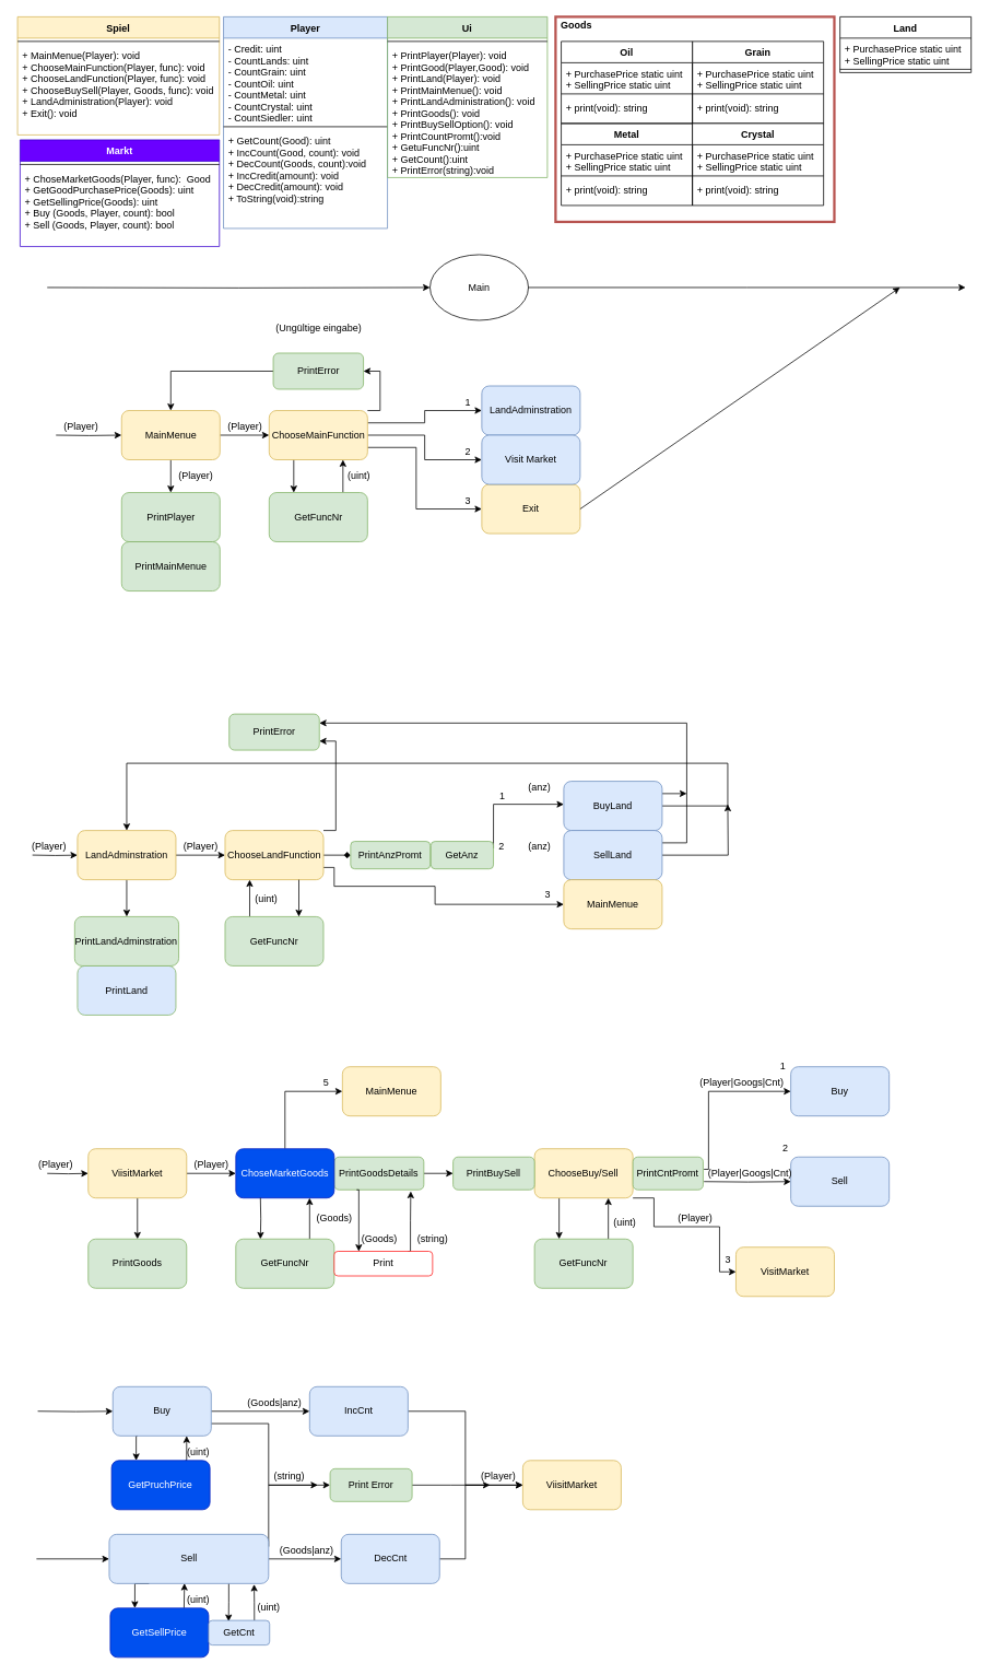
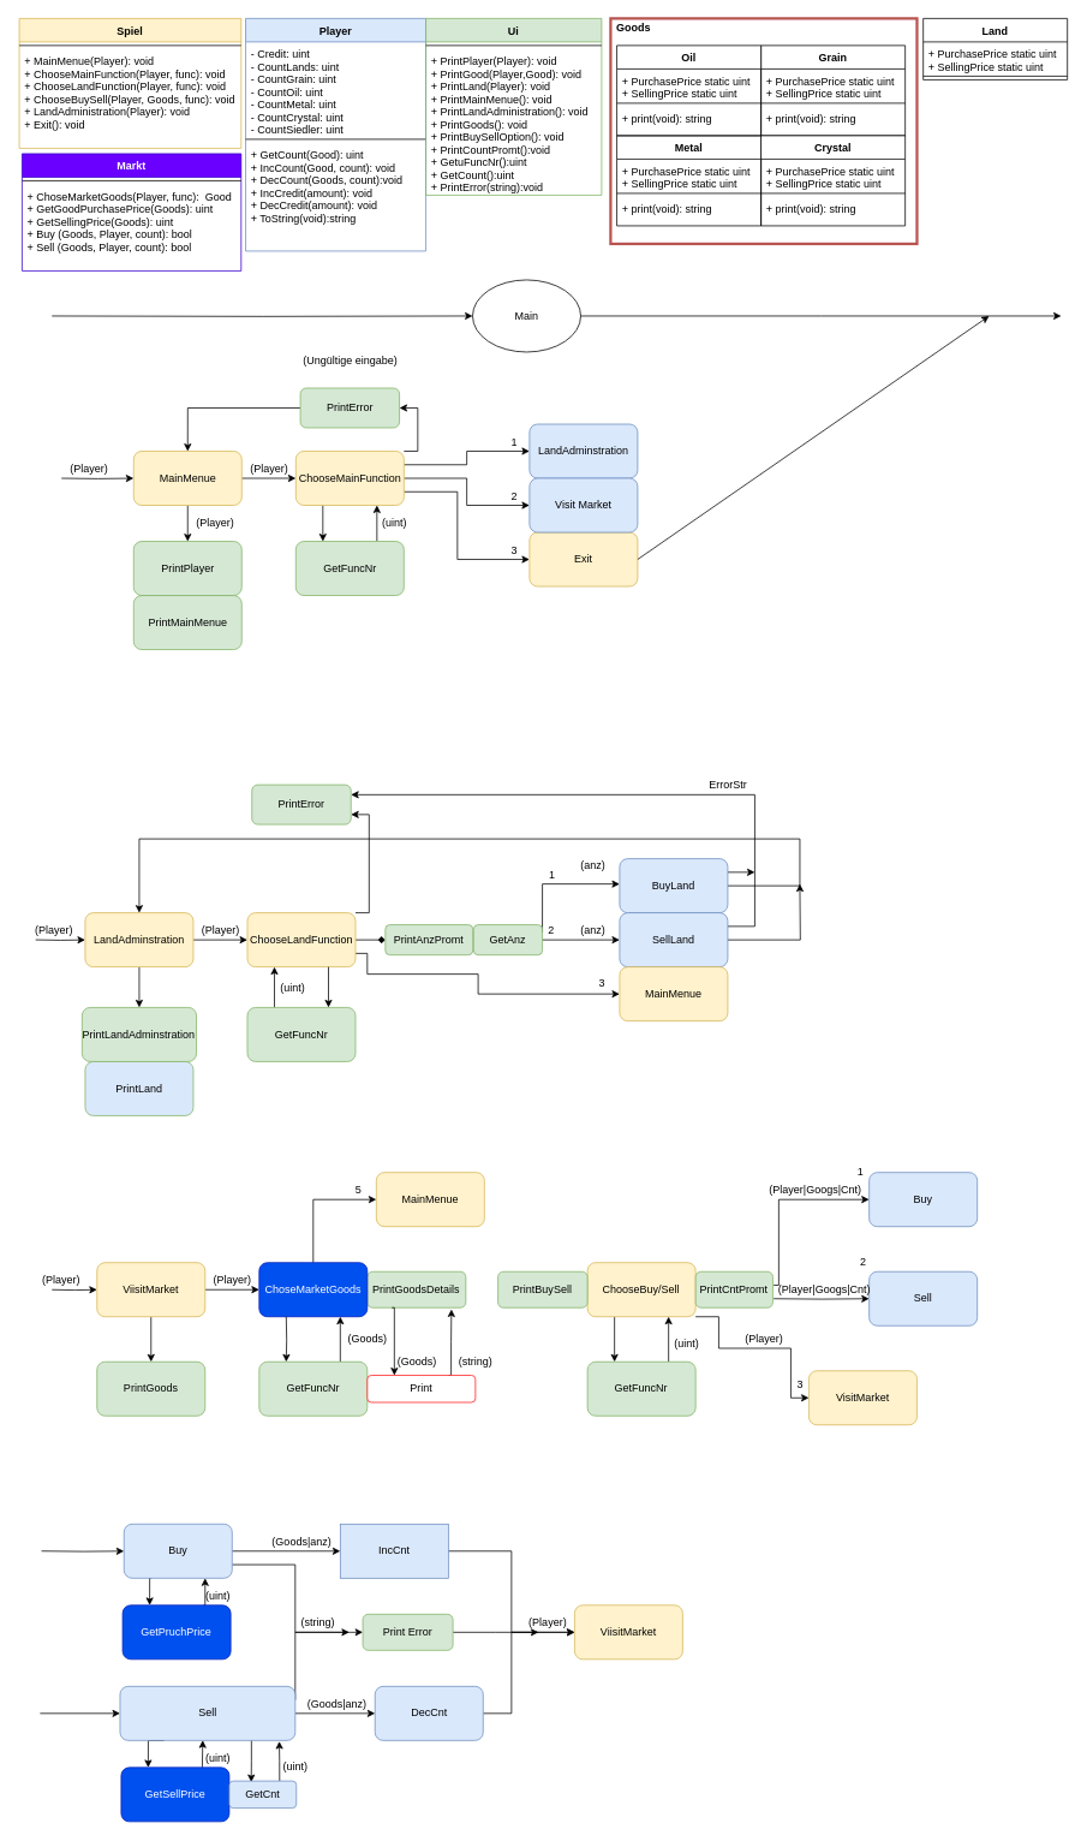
+ <mxCell id="104" value="ErrorStr" style="text;html=1;align=center;verticalAlign=middle;resizable=0;points=[];autosize=1;" parent="1" vertex="1"><mxGeometry x="777" y="860" width="60" height="20" as="geometry" /></mxCell>
+ <mxCell id="97" style="edgeStyle=orthogonalEdgeStyle;rounded=0;orthogonalLoop=1;jettySize=auto;html=1;exitX=1;exitY=0.5;exitDx=0;exitDy=0;entryX=0;entryY=0.5;entryDx=0;entryDy=0;" parent="1" source="98" target="92" edge="1"><mxGeometry relative="1" as="geometry" /></mxCell>
- <mxCell id="109" style="edgeStyle=orthogonalEdgeStyle;rounded=0;orthogonalLoop=1;jettySize=auto;html=1;exitX=1;exitY=0.5;exitDx=0;exitDy=0;entryX=0;entryY=0.5;entryDx=0;entryDy=0;" parent="1" source="110" target="124" edge="1"><mxGeometry relative="1" as="geometry" /></mxCell>
- <mxCell id="160" value="IncCnt" style="whiteSpace=wrap;html=1;rounded=1;fillColor=#dae8fc;strokeColor=#6c8ebf;" parent="1" vertex="1"><mxGeometry x="377" y="1690" width="120" height="60" as="geometry" /></mxCell>
+ <mxCell id="160" value="IncCnt" style="whiteSpace=wrap;html=1;fillColor=#dae8fc;strokeColor=#6c8ebf;rounded=0;" parent="1" vertex="1"><mxGeometry x="377" y="1690" width="120" height="60" as="geometry" /></mxCell>
